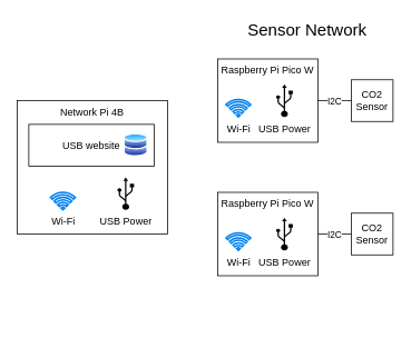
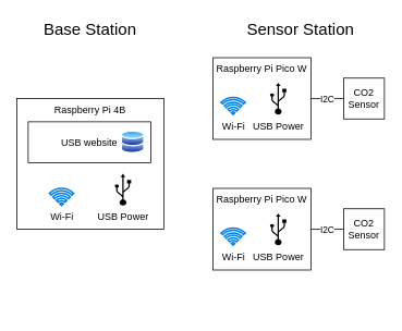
+ <mxCell id="10" value="Base Station" style="text;html=1;strokeColor=none;fillColor=none;align=center;verticalAlign=middle;whiteSpace=wrap;rounded=0;fontSize=20;" parent="1" vertex="1"><mxGeometry x="40" y="20" width="140" height="30" as="geometry" /></mxCell>
- <mxCell id="25" value="Sensor Network" style="text;html=1;strokeColor=none;fillColor=none;align=center;verticalAlign=middle;whiteSpace=wrap;rounded=0;fontSize=20;" parent="1" vertex="1"><mxGeometry x="295" y="20" width="145" height="30" as="geometry" /></mxCell>
+ <mxCell id="25" value="Sensor Station" style="text;html=1;strokeColor=none;fillColor=none;align=center;verticalAlign=middle;whiteSpace=wrap;rounded=0;fontSize=20;" parent="1" vertex="1"><mxGeometry x="295" y="20" width="145" height="30" as="geometry" /></mxCell>
- <mxCell id="3" value="Network Pi 4B" style="rounded=0;whiteSpace=wrap;html=1;verticalAlign=top;" parent="2" vertex="1"><mxGeometry width="180" height="160" as="geometry" /></mxCell>
+ <mxCell id="3" value="Raspberry Pi 4B" style="rounded=0;whiteSpace=wrap;html=1;verticalAlign=top;" parent="2" vertex="1"><mxGeometry width="180" height="160" as="geometry" /></mxCell>
